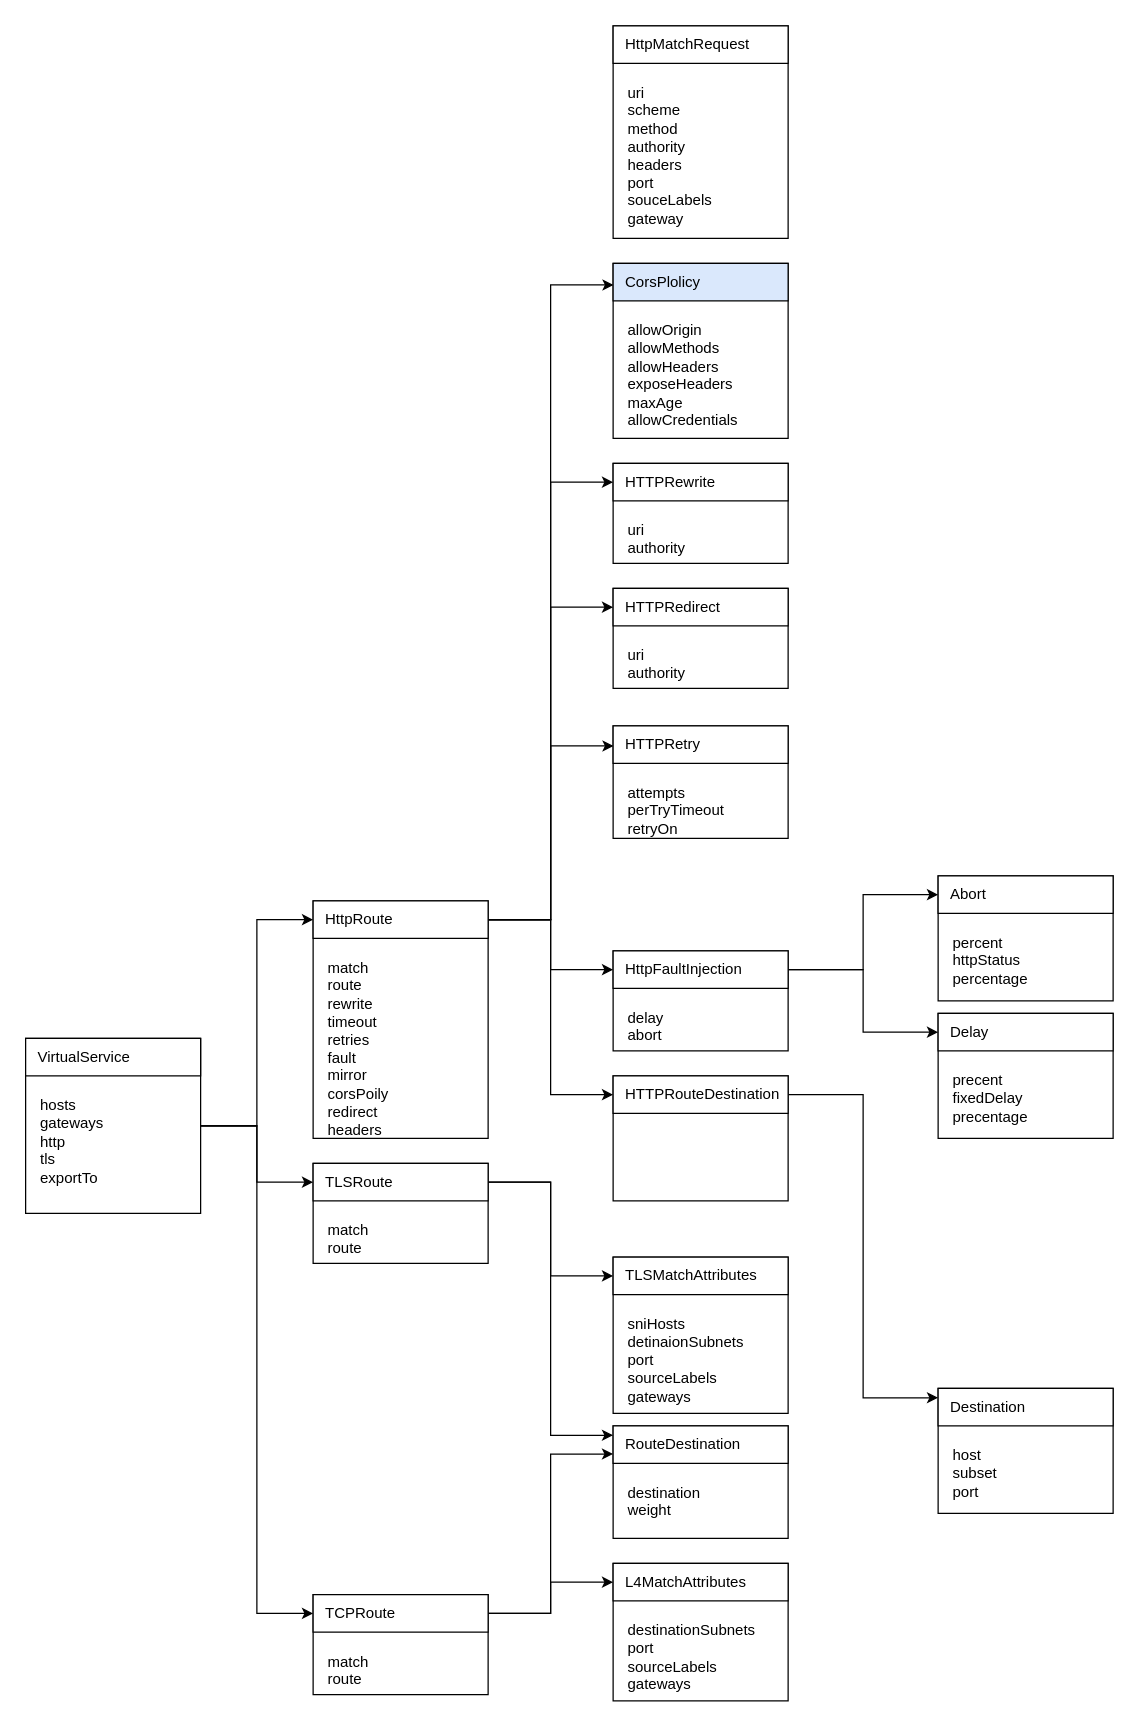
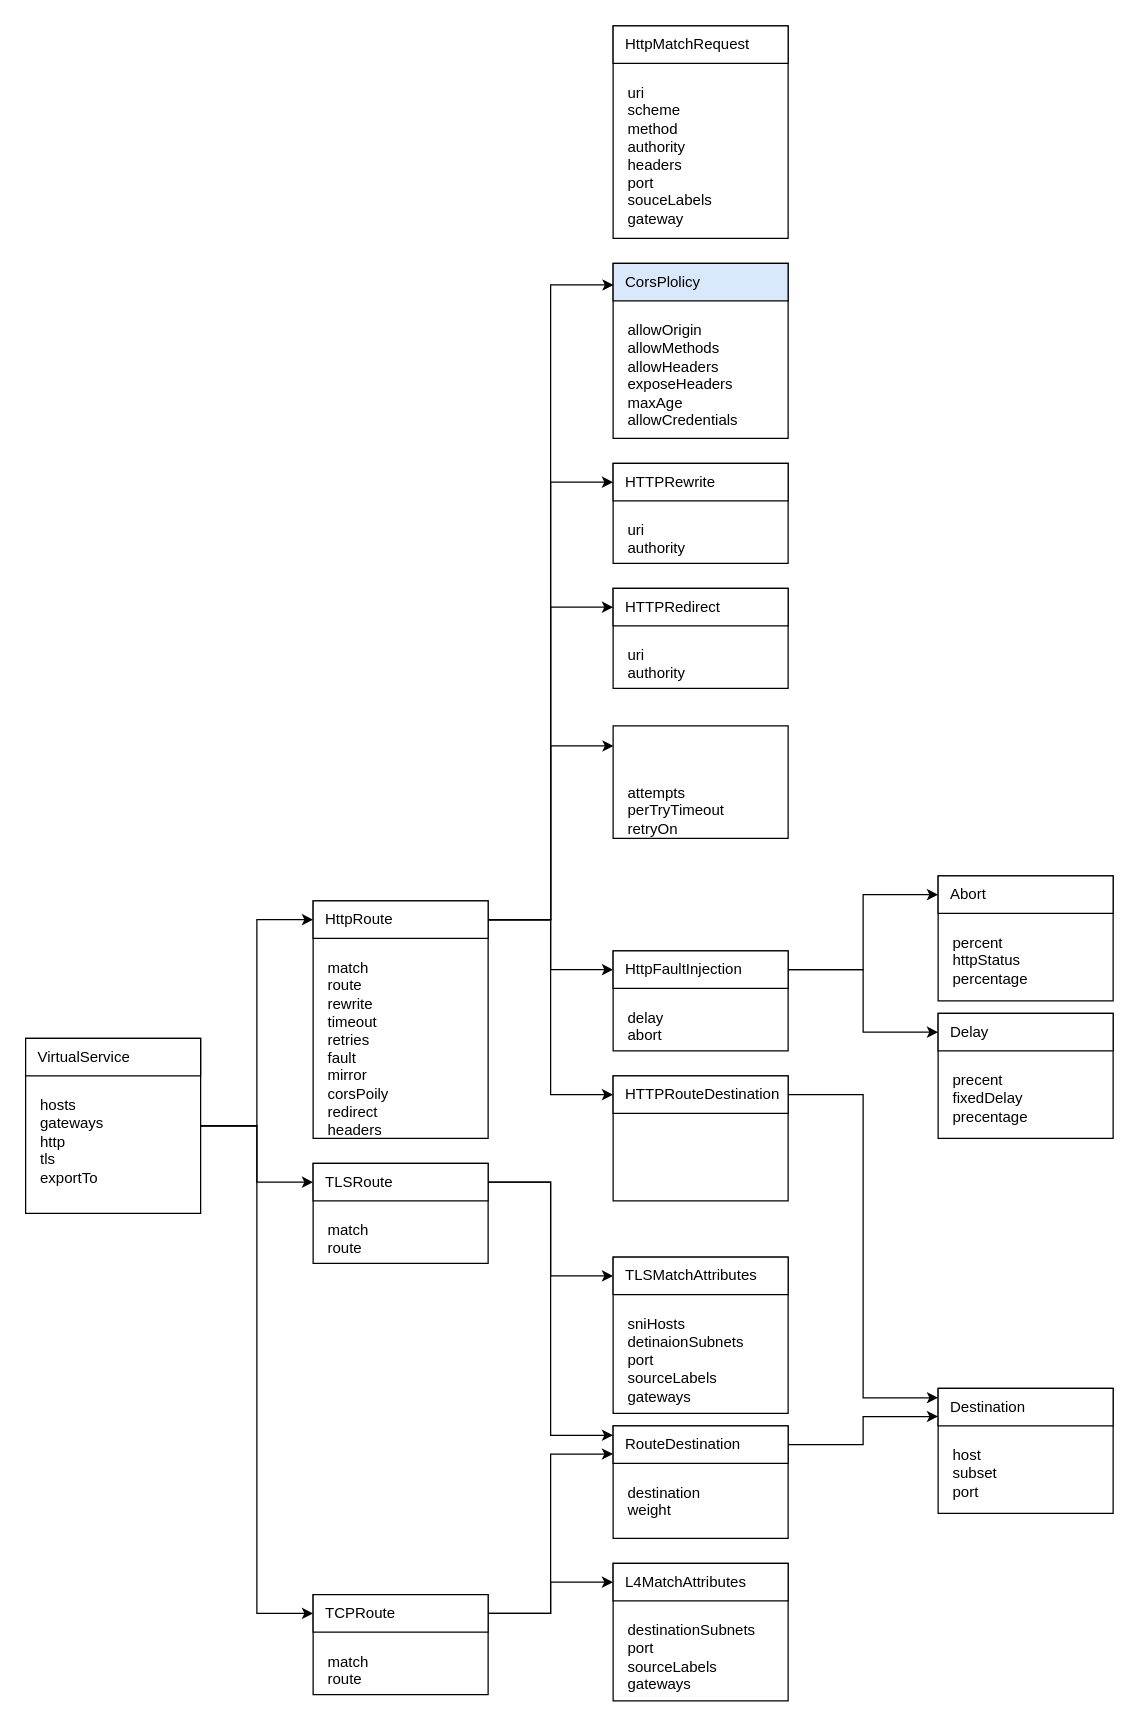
- <mxCell id="34" value="HTTPRetry" style="rounded=0;whiteSpace=wrap;html=1;align=left;spacingLeft=8;" parent="1" vertex="1"><mxGeometry x="490" y="580" width="140" height="30" as="geometry" /></mxCell>
+ <mxCell id="60" style="edgeStyle=orthogonalEdgeStyle;rounded=0;orthogonalLoop=1;jettySize=auto;html=1;entryX=0;entryY=0.75;entryDx=0;entryDy=0;" edge="1" parent="1" source="61" target="57"><mxGeometry relative="1" as="geometry" /></mxCell>
